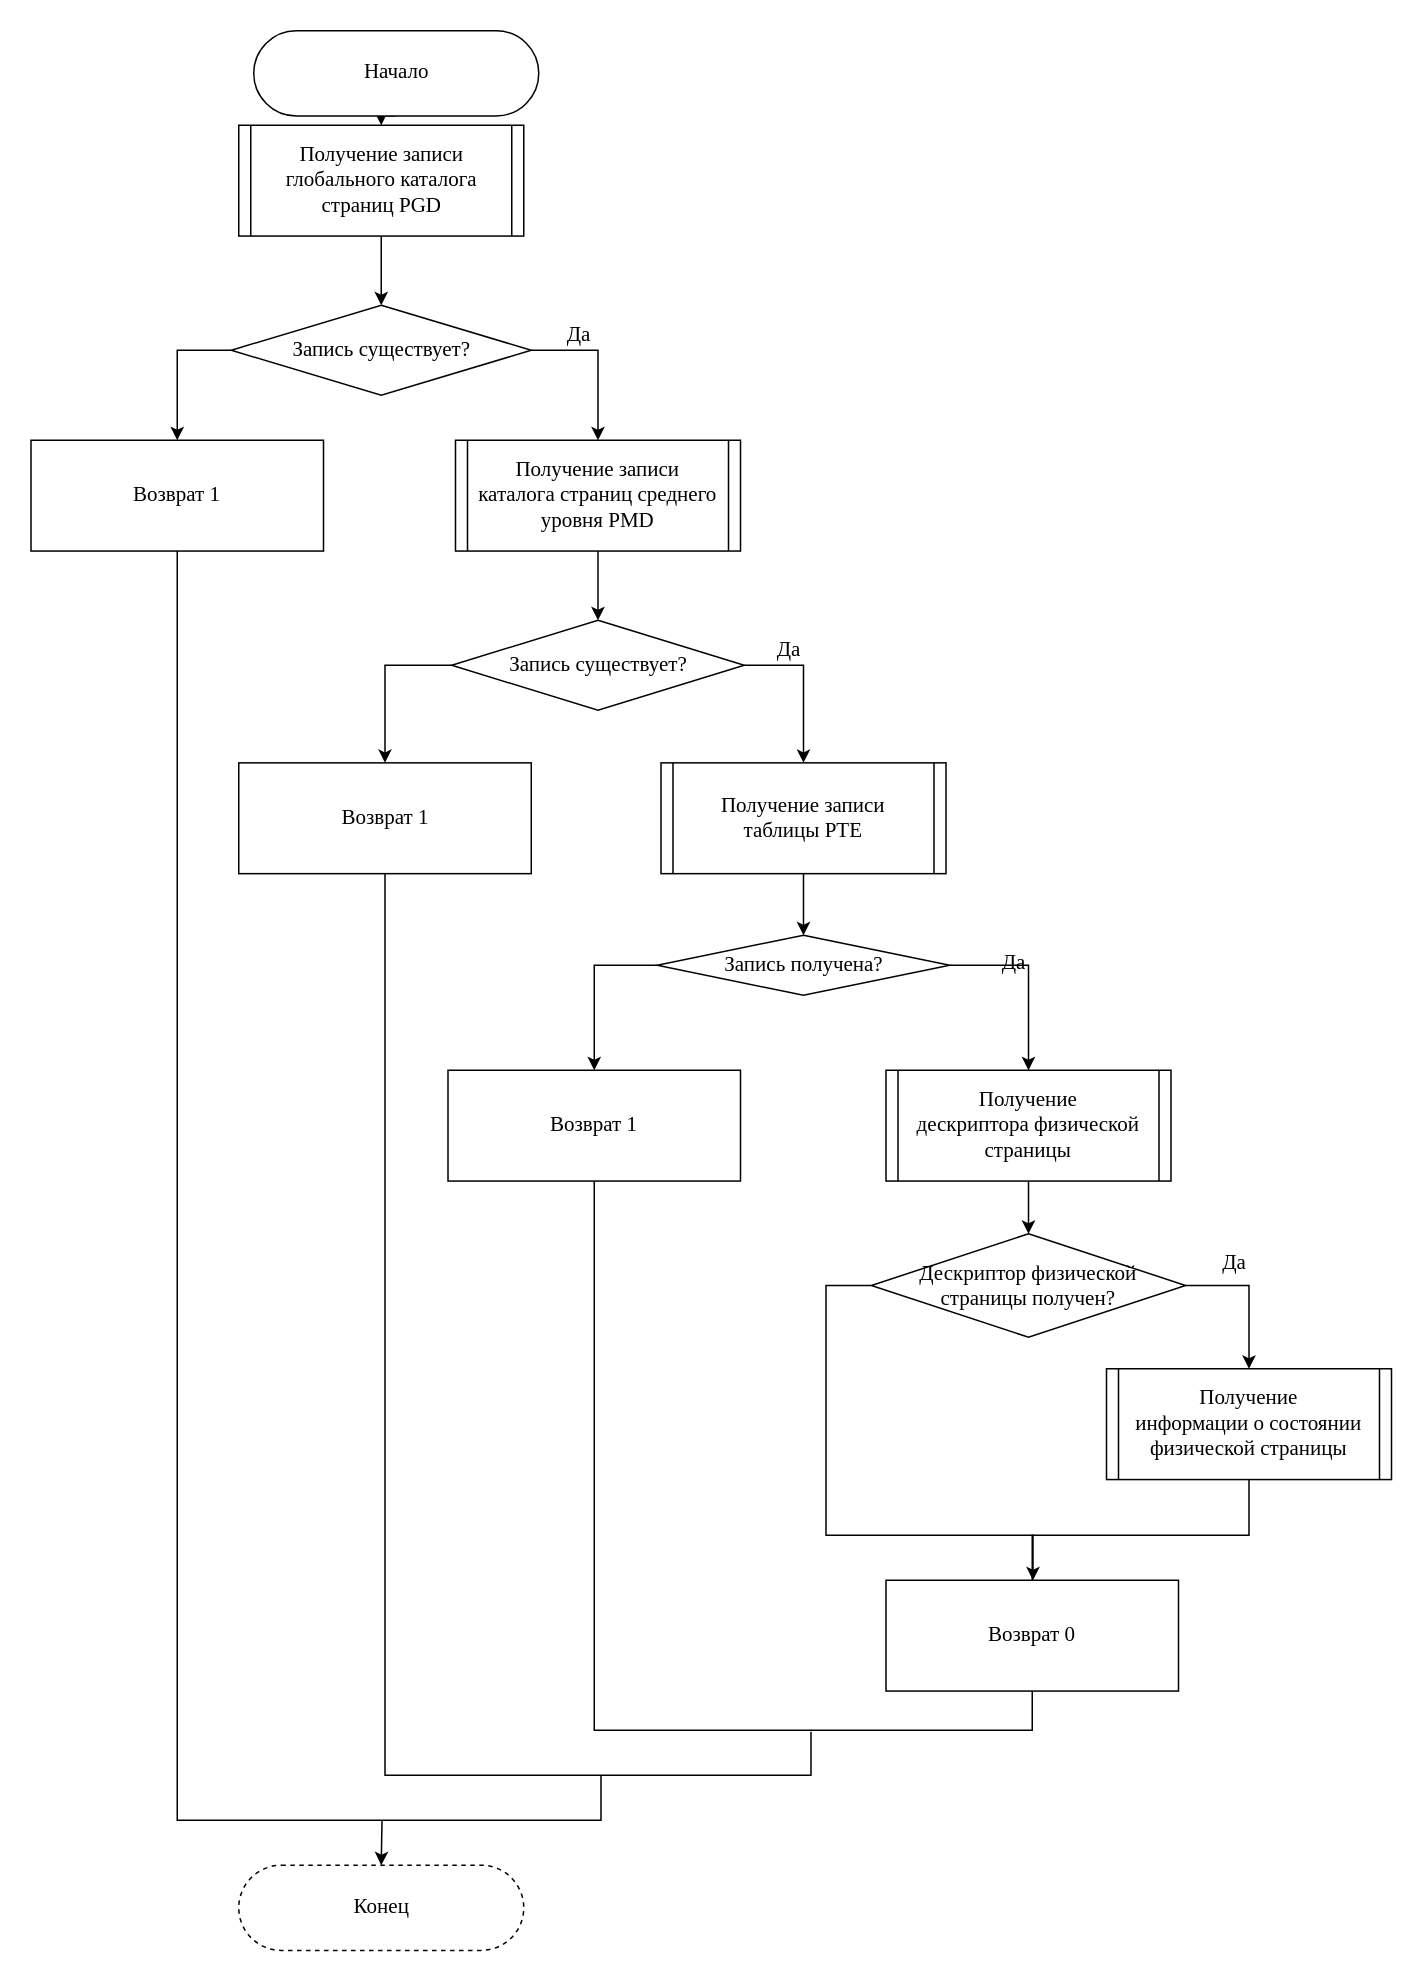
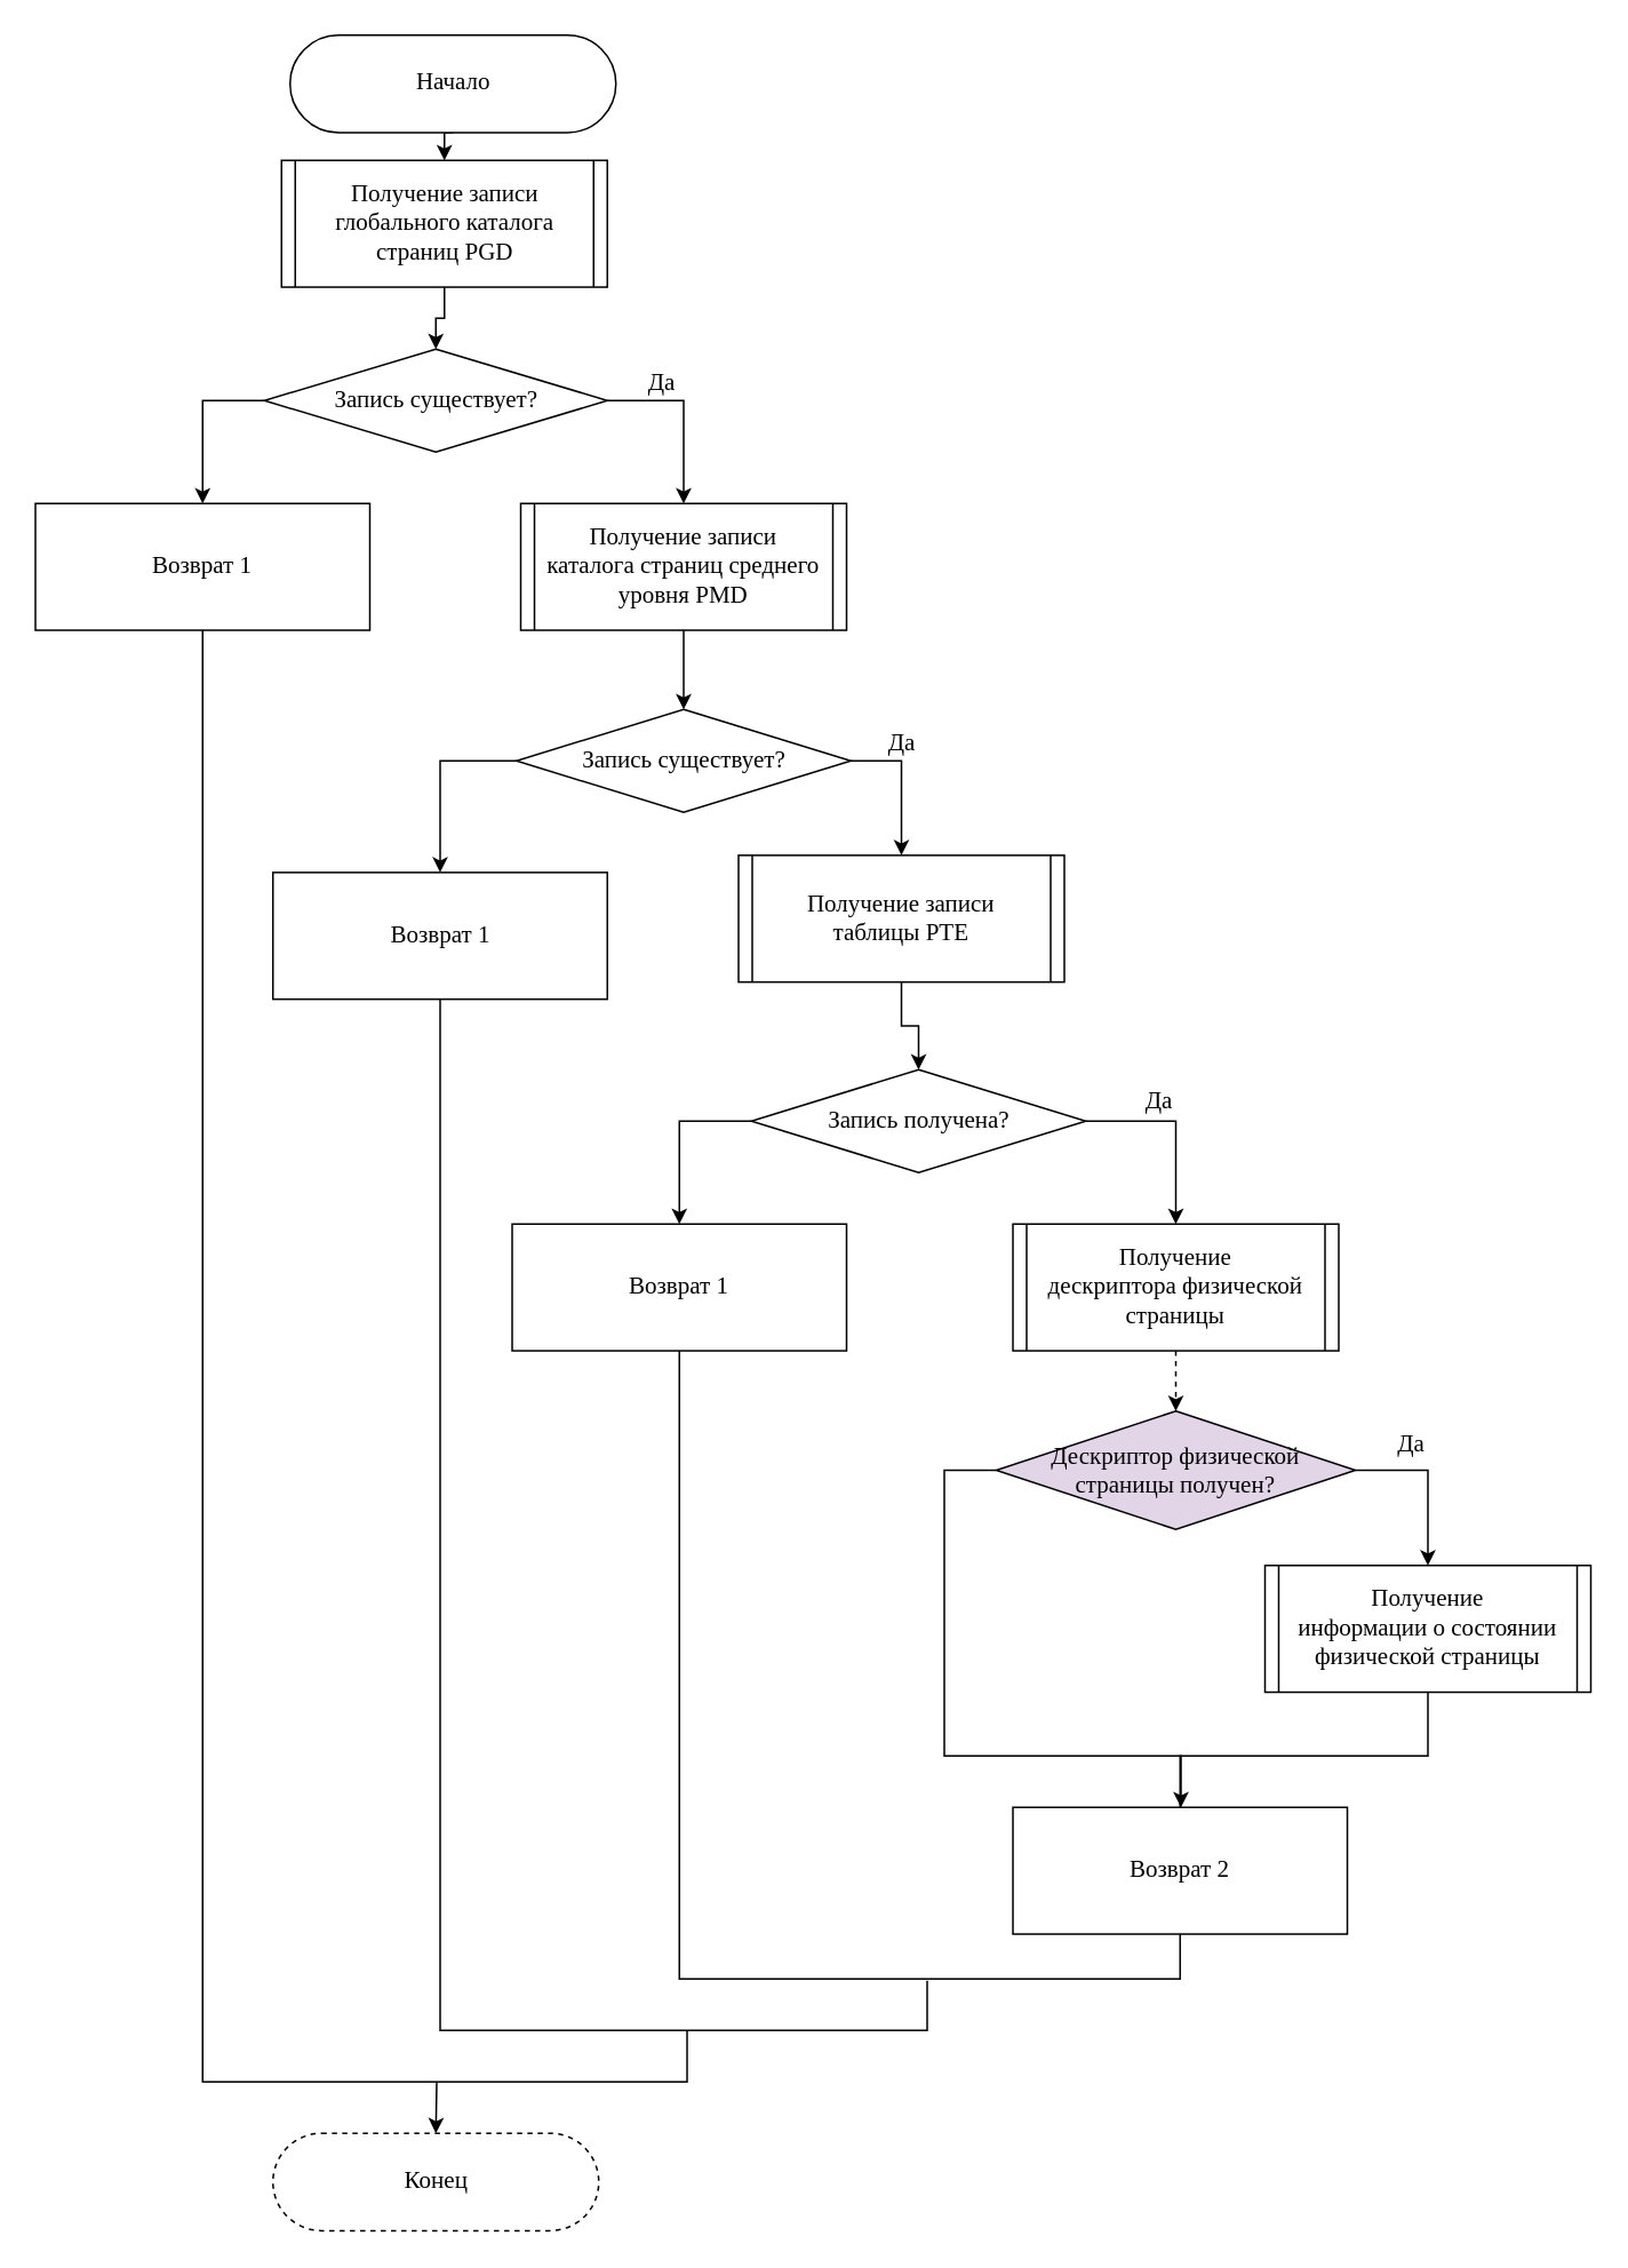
- <mxCell id="13" value="Получение записи глобального каталога страниц PGD" style="shape=process;whiteSpace=wrap;html=1;backgroundOutline=1;fontSize=14;size=0.042;fontFamily=Times New Roman;" parent="1" vertex="1"><mxGeometry x="158.5" y="83" width="190" height="73.87" as="geometry" /></mxCell>
+ <mxCell id="13" value="Получение записи глобального каталога страниц PGD" style="shape=process;whiteSpace=wrap;html=1;backgroundOutline=1;fontSize=14;size=0.042;fontFamily=Times New Roman;" parent="1" vertex="1"><mxGeometry x="163.5" y="93" width="190" height="73.87" as="geometry" /></mxCell>
- <mxCell id="17" value="&lt;span&gt;Получение записи &lt;br&gt;таблицы PTE&lt;/span&gt;" style="shape=process;whiteSpace=wrap;html=1;backgroundOutline=1;fontSize=14;size=0.042;fontFamily=Times New Roman;" parent="1" vertex="1"><mxGeometry x="440" y="508.07" width="190" height="73.87" as="geometry" /></mxCell>
+ <mxCell id="17" value="&lt;span&gt;Получение записи &lt;br&gt;таблицы PTE&lt;/span&gt;" style="shape=process;whiteSpace=wrap;html=1;backgroundOutline=1;fontSize=14;size=0.042;fontFamily=Times New Roman;" parent="1" vertex="1"><mxGeometry x="430" y="498.07" width="190" height="73.87" as="geometry" /></mxCell>
- <mxCell id="22" value="Запись получена?" style="rhombus;whiteSpace=wrap;html=1;fontSize=14;fontFamily=Times New Roman;" parent="1" vertex="1"><mxGeometry x="437.5" y="623" width="195" height="40" as="geometry" /></mxCell>
+ <mxCell id="22" value="Запись получена?" style="rhombus;whiteSpace=wrap;html=1;fontSize=14;fontFamily=Times New Roman;" parent="1" vertex="1"><mxGeometry x="437.5" y="623" width="195" height="60" as="geometry" /></mxCell>
- <mxCell id="18" style="edgeStyle=orthogonalEdgeStyle;rounded=0;orthogonalLoop=1;jettySize=auto;html=1;exitX=0.5;exitY=1;exitDx=0;exitDy=0;entryX=0.5;entryY=0;entryDx=0;entryDy=0;" parent="1" source="19" target="26" edge="1"><mxGeometry relative="1" as="geometry" /></mxCell>
+ <mxCell id="18" style="edgeStyle=orthogonalEdgeStyle;rounded=0;orthogonalLoop=1;jettySize=auto;html=1;exitX=0.5;exitY=1;exitDx=0;exitDy=0;entryX=0.5;entryY=0;entryDx=0;entryDy=0;dashed=1;" parent="1" source="19" target="26" edge="1"><mxGeometry relative="1" as="geometry" /></mxCell>
- <mxCell id="26" value="Дескриптор физической &lt;br&gt;страницы получен?" style="rhombus;whiteSpace=wrap;html=1;fontSize=14;fontFamily=Times New Roman;" parent="1" vertex="1"><mxGeometry x="580.25" y="822" width="209.5" height="69" as="geometry" /></mxCell>
+ <mxCell id="26" value="Дескриптор физической &lt;br&gt;страницы получен?" style="rhombus;whiteSpace=wrap;html=1;fontSize=14;fontFamily=Times New Roman;fillColor=#e1d5e7;" parent="1" vertex="1"><mxGeometry x="580.25" y="822" width="209.5" height="69" as="geometry" /></mxCell>
- <mxCell id="29" value="Возврат 0" style="rounded=0;whiteSpace=wrap;html=1;fontSize=14;fontFamily=Times New Roman;" parent="1" vertex="1"><mxGeometry x="590" y="1053" width="195" height="73.87" as="geometry" /></mxCell>
+ <mxCell id="29" value="Возврат 2" style="rounded=0;whiteSpace=wrap;html=1;fontSize=14;fontFamily=Times New Roman;" parent="1" vertex="1"><mxGeometry x="590" y="1053" width="195" height="73.87" as="geometry" /></mxCell>
